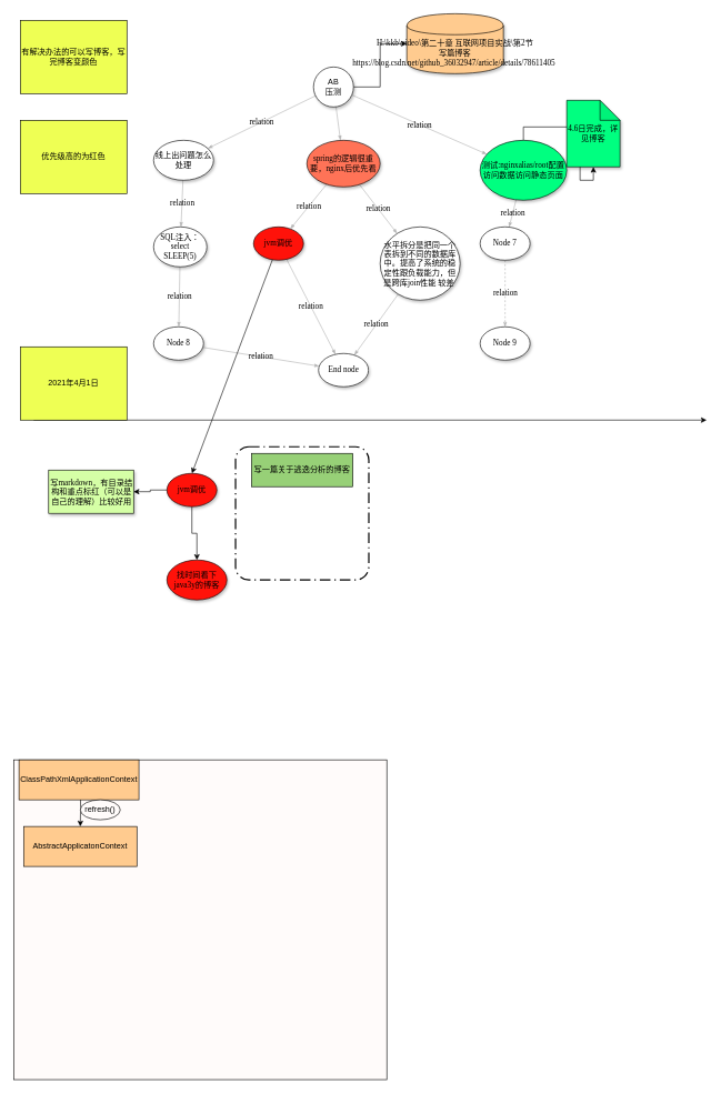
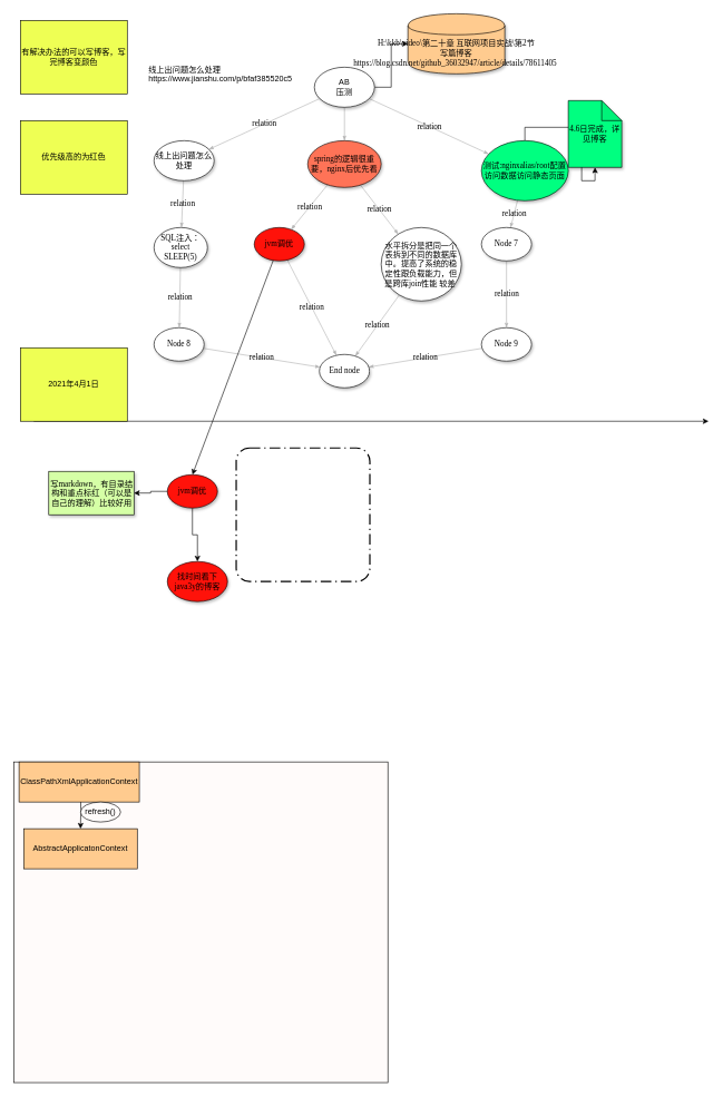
+ <mxCell id="42" value="线上出问题怎么处理&lt;br&gt;https://www.jianshu.com/p/bfaf385520c5" style="text;whiteSpace=wrap;html=1;" vertex="1" parent="1"><mxGeometry x="220" y="90" width="240" height="30" as="geometry" /></mxCell>
- <mxCell id="6" value="&lt;span style=&quot;font-family: &amp;#34;helvetica&amp;#34;&quot;&gt;AB&lt;/span&gt;&lt;br style=&quot;font-family: &amp;#34;helvetica&amp;#34;&quot;&gt;&lt;span style=&quot;font-family: &amp;#34;helvetica&amp;#34;&quot;&gt;压测&lt;/span&gt;" style="ellipse;whiteSpace=wrap;html=1;rounded=0;shadow=1;comic=0;labelBackgroundColor=none;strokeWidth=1;fontFamily=Verdana;fontSize=12;align=center;" parent="1" vertex="1"><mxGeometry x="470" y="100" width="60" height="60" as="geometry" /></mxCell>
+ <mxCell id="6" value="&lt;span style=&quot;font-family: &amp;#34;helvetica&amp;#34;&quot;&gt;AB&lt;/span&gt;&lt;br style=&quot;font-family: &amp;#34;helvetica&amp;#34;&quot;&gt;&lt;span style=&quot;font-family: &amp;#34;helvetica&amp;#34;&quot;&gt;压测&lt;/span&gt;" style="ellipse;whiteSpace=wrap;html=1;rounded=0;shadow=1;comic=0;labelBackgroundColor=none;strokeWidth=1;fontFamily=Verdana;fontSize=12;align=center;" parent="1" vertex="1"><mxGeometry x="470" y="100" width="90" height="60" as="geometry" /></mxCell>
- <mxCell id="13" value="relation" style="edgeStyle=none;rounded=1;html=1;labelBackgroundColor=none;startArrow=none;startFill=0;startSize=5;endArrow=classicThin;endFill=1;endSize=5;jettySize=auto;orthogonalLoop=1;strokeColor=#B3B3B3;strokeWidth=1;fontFamily=Verdana;fontSize=12;dashed=1;" parent="1" source="14" target="16" edge="1"><mxGeometry relative="1" as="geometry" /></mxCell>
+ <mxCell id="13" value="relation" style="edgeStyle=none;rounded=1;html=1;labelBackgroundColor=none;startArrow=none;startFill=0;startSize=5;endArrow=classicThin;endFill=1;endSize=5;jettySize=auto;orthogonalLoop=1;strokeColor=#B3B3B3;strokeWidth=1;fontFamily=Verdana;fontSize=12" parent="1" source="14" target="16" edge="1"><mxGeometry relative="1" as="geometry" /></mxCell>
+ <mxCell id="15" value="relation" style="edgeStyle=none;rounded=1;html=1;labelBackgroundColor=none;startArrow=none;startFill=0;startSize=5;endArrow=classicThin;endFill=1;endSize=5;jettySize=auto;orthogonalLoop=1;strokeColor=#B3B3B3;strokeWidth=1;fontFamily=Verdana;fontSize=12" parent="1" source="16" target="21" edge="1"><mxGeometry relative="1" as="geometry" /></mxCell>
- <mxCell id="37" value="写一篇关于逃逸分析的博客" style="rounded=0;whiteSpace=wrap;html=1;fillColor=#97D077;" vertex="1" parent="1"><mxGeometry x="377" y="680" width="152" height="50" as="geometry" /></mxCell>
